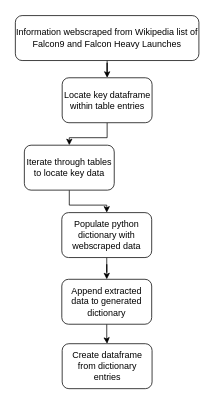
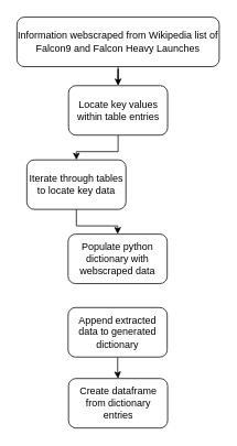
- <mxCell id="5" value="Locate key dataframe within table entries" style="rounded=1;whiteSpace=wrap;html=1;" vertex="1" parent="1"><mxGeometry x="82.5" y="103" width="120" height="60" as="geometry" /></mxCell>
+ <mxCell id="5" value="Locate key values within table entries" style="rounded=1;whiteSpace=wrap;html=1;" vertex="1" parent="1"><mxGeometry x="82.5" y="103" width="120" height="60" as="geometry" /></mxCell>
- <mxCell id="8" value="" style="edgeStyle=orthogonalEdgeStyle;rounded=0;orthogonalLoop=1;jettySize=auto;html=1;" edge="1" parent="1" source="9" target="11"><mxGeometry relative="1" as="geometry" /></mxCell>
